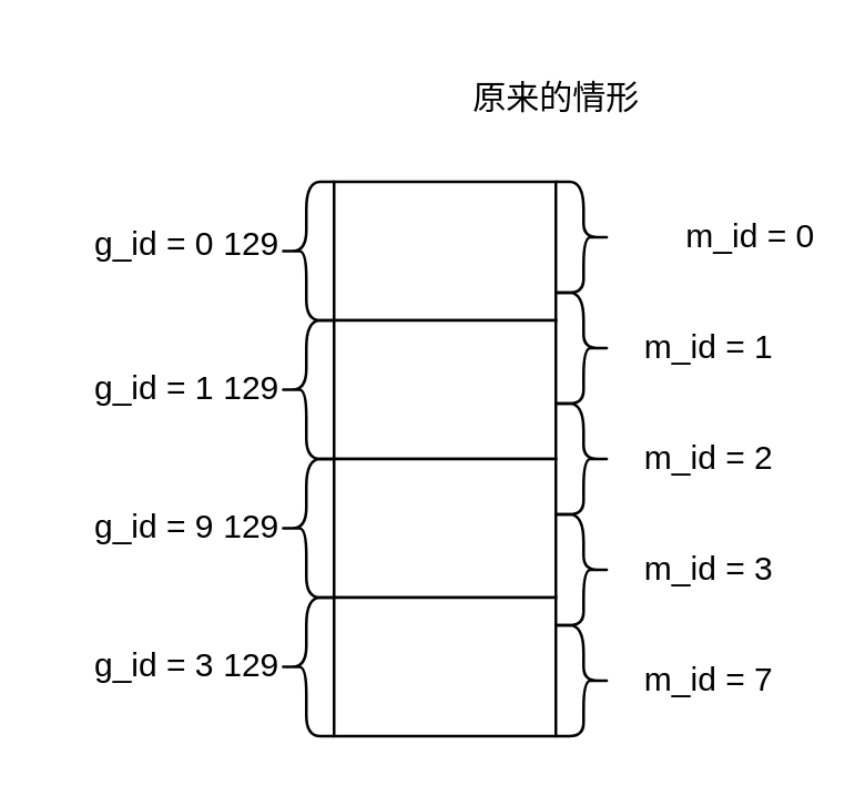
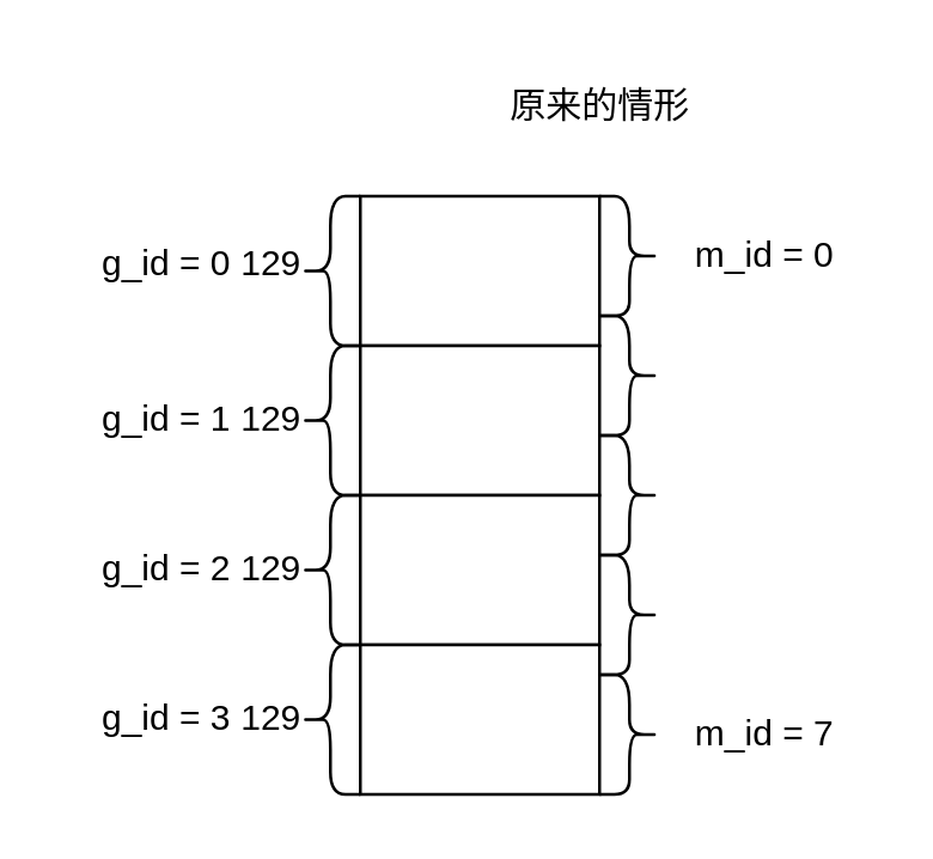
- <mxCell id="19" value="m_id = 0" style="text;html=1;align=center;verticalAlign=middle;resizable=0;points=[];autosize=1;strokeColor=none;fillColor=none;" vertex="1" parent="1"><mxGeometry x="235" y="70" width="70" height="30" as="geometry" /></mxCell>
+ <mxCell id="19" value="m_id = 0" style="text;html=1;align=center;verticalAlign=middle;resizable=0;points=[];autosize=1;strokeColor=none;fillColor=none;" vertex="1" parent="1"><mxGeometry x="220" y="70" width="70" height="30" as="geometry" /></mxCell>
- <mxCell id="21" value="m_id = 1" style="text;html=1;align=center;verticalAlign=middle;resizable=0;points=[];autosize=1;strokeColor=none;fillColor=none;" vertex="1" parent="1"><mxGeometry x="220" y="110" width="70" height="30" as="geometry" /></mxCell>
- <mxCell id="23" value="m_id = 2" style="text;html=1;align=center;verticalAlign=middle;resizable=0;points=[];autosize=1;strokeColor=none;fillColor=none;" vertex="1" parent="1"><mxGeometry x="220" y="150" width="70" height="30" as="geometry" /></mxCell>
- <mxCell id="16" value="g_id = 9" style="text;html=1;align=center;verticalAlign=middle;resizable=0;points=[];autosize=1;strokeColor=none;fillColor=none;" vertex="1" parent="1"><mxGeometry x="20" y="175" width="70" height="30" as="geometry" /></mxCell>
+ <mxCell id="16" value="g_id = 2" style="text;html=1;align=center;verticalAlign=middle;resizable=0;points=[];autosize=1;strokeColor=none;fillColor=none;" vertex="1" parent="1"><mxGeometry x="20" y="175" width="70" height="30" as="geometry" /></mxCell>
- <mxCell id="25" value="m_id = 3" style="text;html=1;align=center;verticalAlign=middle;resizable=0;points=[];autosize=1;strokeColor=none;fillColor=none;" vertex="1" parent="1"><mxGeometry x="220" y="190" width="70" height="30" as="geometry" /></mxCell>
